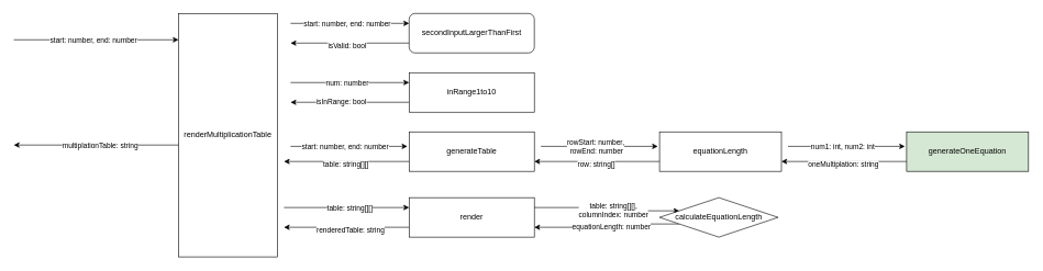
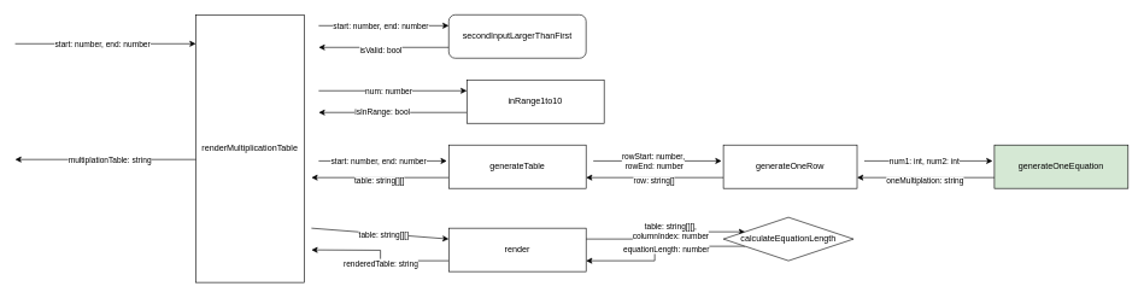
- <mxCell id="7" value="inRange1to10" style="rounded=0;whiteSpace=wrap;html=1;" vertex="1" parent="1"><mxGeometry x="620" y="110" width="190" height="60" as="geometry" /></mxCell>
+ <mxCell id="7" value="inRange1to10" style="rounded=0;whiteSpace=wrap;html=1;" vertex="1" parent="1"><mxGeometry x="645" y="110" width="190" height="60" as="geometry" /></mxCell>
- <mxCell id="10" value="equationLength" style="rounded=0;whiteSpace=wrap;html=1;" vertex="1" parent="1"><mxGeometry x="1000" y="200" width="185" height="60" as="geometry" /></mxCell>
+ <mxCell id="10" value="generateOneRow" style="rounded=0;whiteSpace=wrap;html=1;" vertex="1" parent="1"><mxGeometry x="1000" y="200" width="185" height="60" as="geometry" /></mxCell>
- <mxCell id="36" value="render" style="rounded=0;whiteSpace=wrap;html=1;" vertex="1" parent="1"><mxGeometry x="620" y="300" width="190" height="60" as="geometry" /></mxCell>
+ <mxCell id="36" value="render" style="rounded=0;whiteSpace=wrap;html=1;" vertex="1" parent="1"><mxGeometry x="620" y="315" width="190" height="60" as="geometry" /></mxCell>
